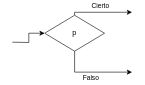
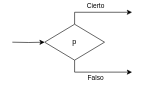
- <mxCell id="5" value="p" style="strokeWidth=1;html=1;shape=mxgraph.flowchart.decision;whiteSpace=wrap;" vertex="1" parent="1"><mxGeometry x="74" y="25" width="100" height="60" as="geometry" /></mxCell>
+ <mxCell id="5" value="p" style="strokeWidth=1;html=1;shape=mxgraph.flowchart.decision;whiteSpace=wrap;" vertex="1" parent="1"><mxGeometry x="74" y="40" width="100" height="60" as="geometry" /></mxCell>
